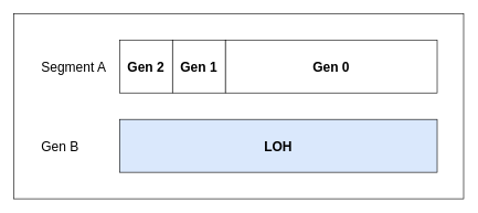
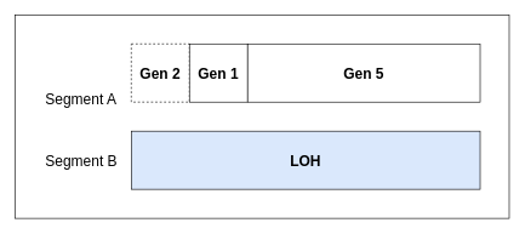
- <mxCell id="8" value="&lt;div style=&quot;font-size: 20px&quot; align=&quot;left&quot;&gt;Segment A&lt;br&gt;&lt;/div&gt;" style="text;html=1;align=left;verticalAlign=middle;resizable=0;points=[];autosize=1;" vertex="1" parent="2"><mxGeometry x="40" y="70" width="110" height="20" as="geometry" /></mxCell>
+ <mxCell id="8" value="&lt;div style=&quot;font-size: 20px&quot; align=&quot;left&quot;&gt;Segment A&lt;br&gt;&lt;/div&gt;" style="text;html=1;align=left;verticalAlign=middle;resizable=0;points=[];autosize=1;" vertex="1" parent="2"><mxGeometry x="40" y="105" width="110" height="20" as="geometry" /></mxCell>
- <mxCell id="4" value="&lt;b&gt;&lt;font style=&quot;font-size: 20px&quot;&gt;Gen 2&lt;br&gt;&lt;/font&gt;&lt;/b&gt;" style="rounded=0;whiteSpace=wrap;html=1;" vertex="1" parent="2"><mxGeometry x="160" y="40" width="80" height="80" as="geometry" /></mxCell>
+ <mxCell id="4" value="&lt;b&gt;&lt;font style=&quot;font-size: 20px&quot;&gt;Gen 2&lt;br&gt;&lt;/font&gt;&lt;/b&gt;" style="rounded=0;whiteSpace=wrap;html=1;dashed=1;" vertex="1" parent="2"><mxGeometry x="160" y="40" width="80" height="80" as="geometry" /></mxCell>
- <mxCell id="6" value="&lt;b&gt;&lt;font style=&quot;font-size: 20px&quot;&gt;Gen 0&lt;br&gt;&lt;/font&gt;&lt;/b&gt;" style="rounded=0;whiteSpace=wrap;html=1;" vertex="1" parent="2"><mxGeometry x="320" y="40" width="320" height="80" as="geometry" /></mxCell>
+ <mxCell id="6" value="&lt;b&gt;&lt;font style=&quot;font-size: 20px&quot;&gt;Gen 5&lt;br&gt;&lt;/font&gt;&lt;/b&gt;" style="rounded=0;whiteSpace=wrap;html=1;" vertex="1" parent="2"><mxGeometry x="320" y="40" width="320" height="80" as="geometry" /></mxCell>
- <mxCell id="9" value="&lt;div style=&quot;font-size: 20px&quot; align=&quot;left&quot;&gt;Gen B&lt;br&gt;&lt;/div&gt;" style="text;html=1;align=left;verticalAlign=middle;resizable=0;points=[];autosize=1;" vertex="1" parent="2"><mxGeometry x="40" y="190" width="110" height="20" as="geometry" /></mxCell>
+ <mxCell id="9" value="&lt;div style=&quot;font-size: 20px&quot; align=&quot;left&quot;&gt;Segment B&lt;br&gt;&lt;/div&gt;" style="text;html=1;align=left;verticalAlign=middle;resizable=0;points=[];autosize=1;" vertex="1" parent="2"><mxGeometry x="40" y="190" width="110" height="20" as="geometry" /></mxCell>
